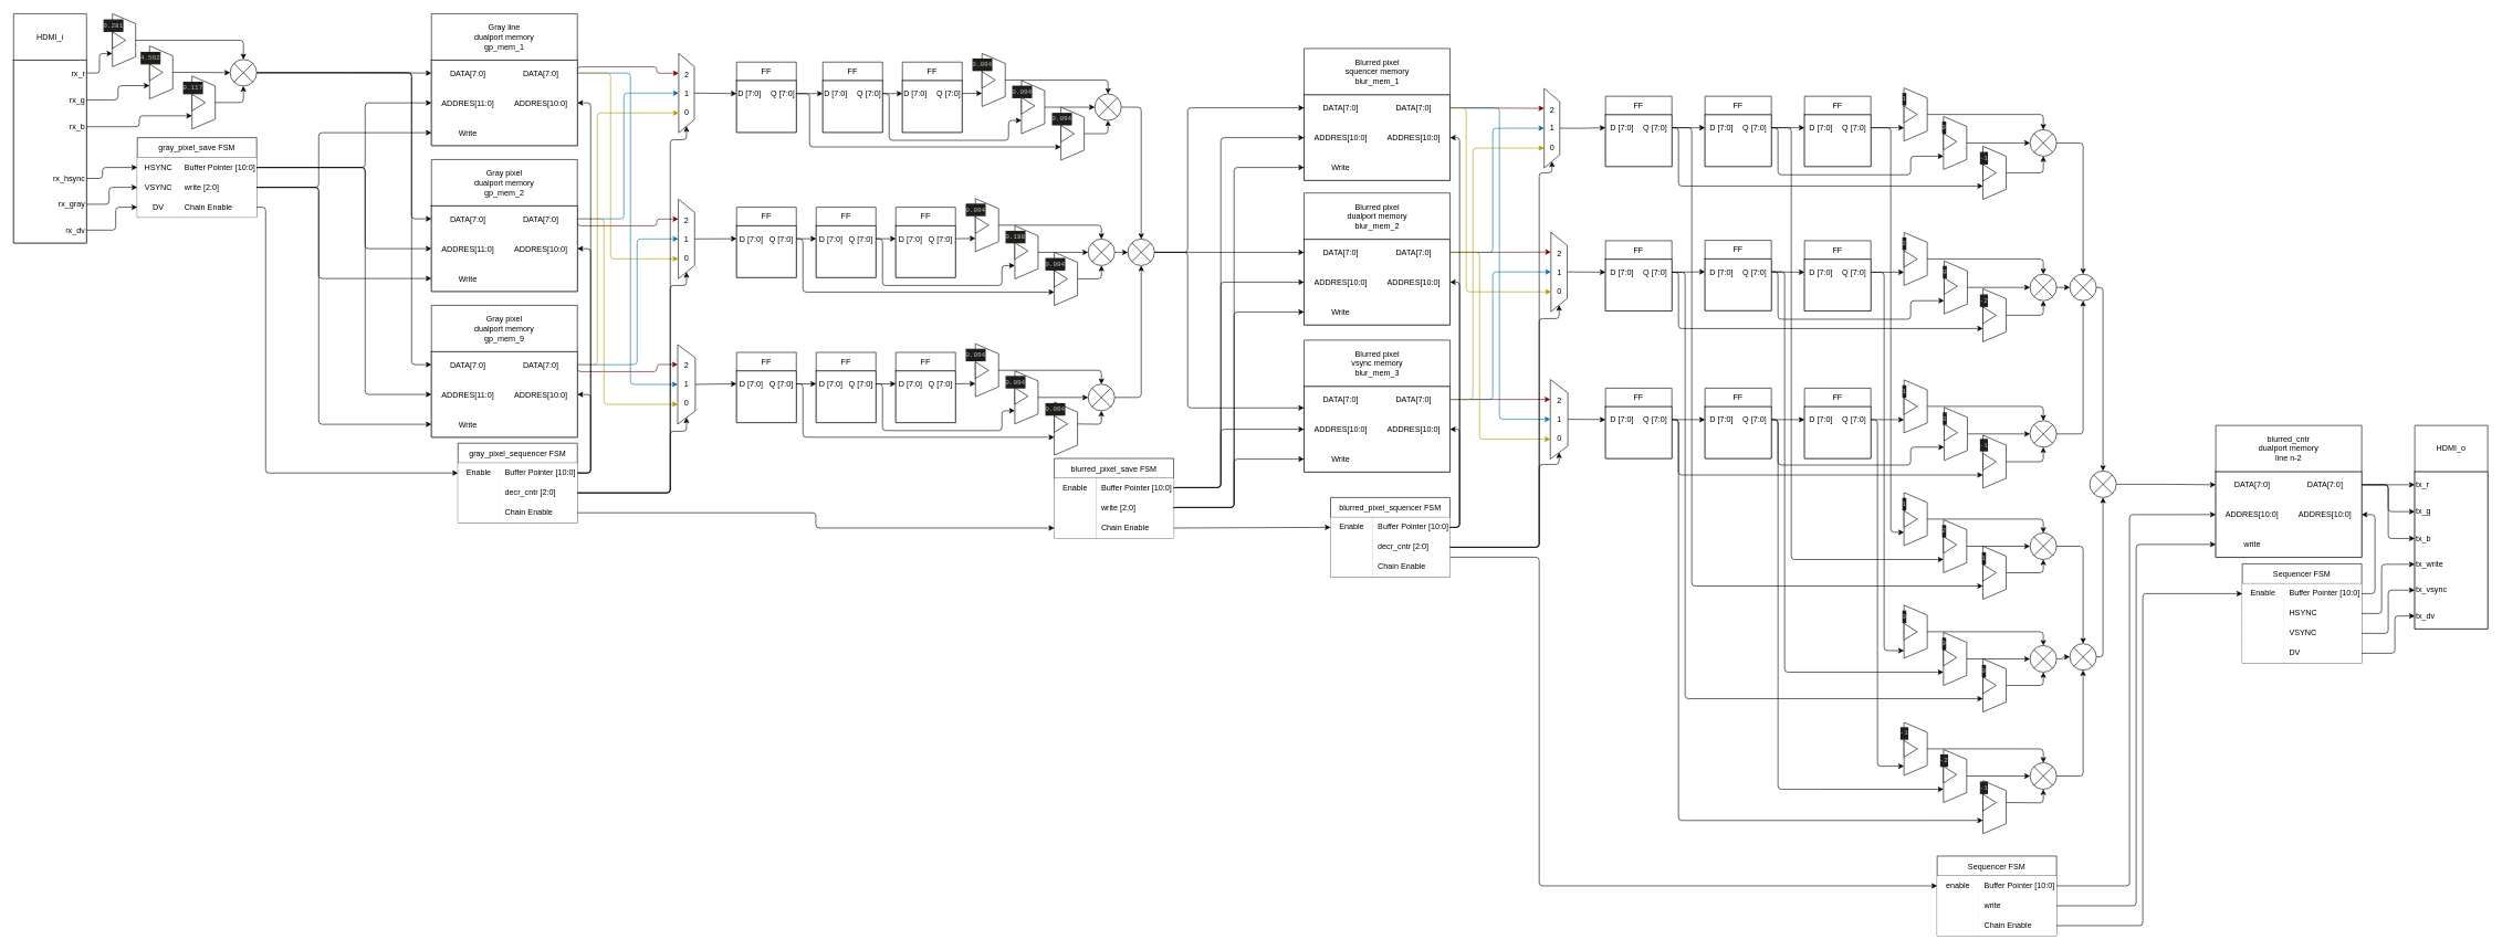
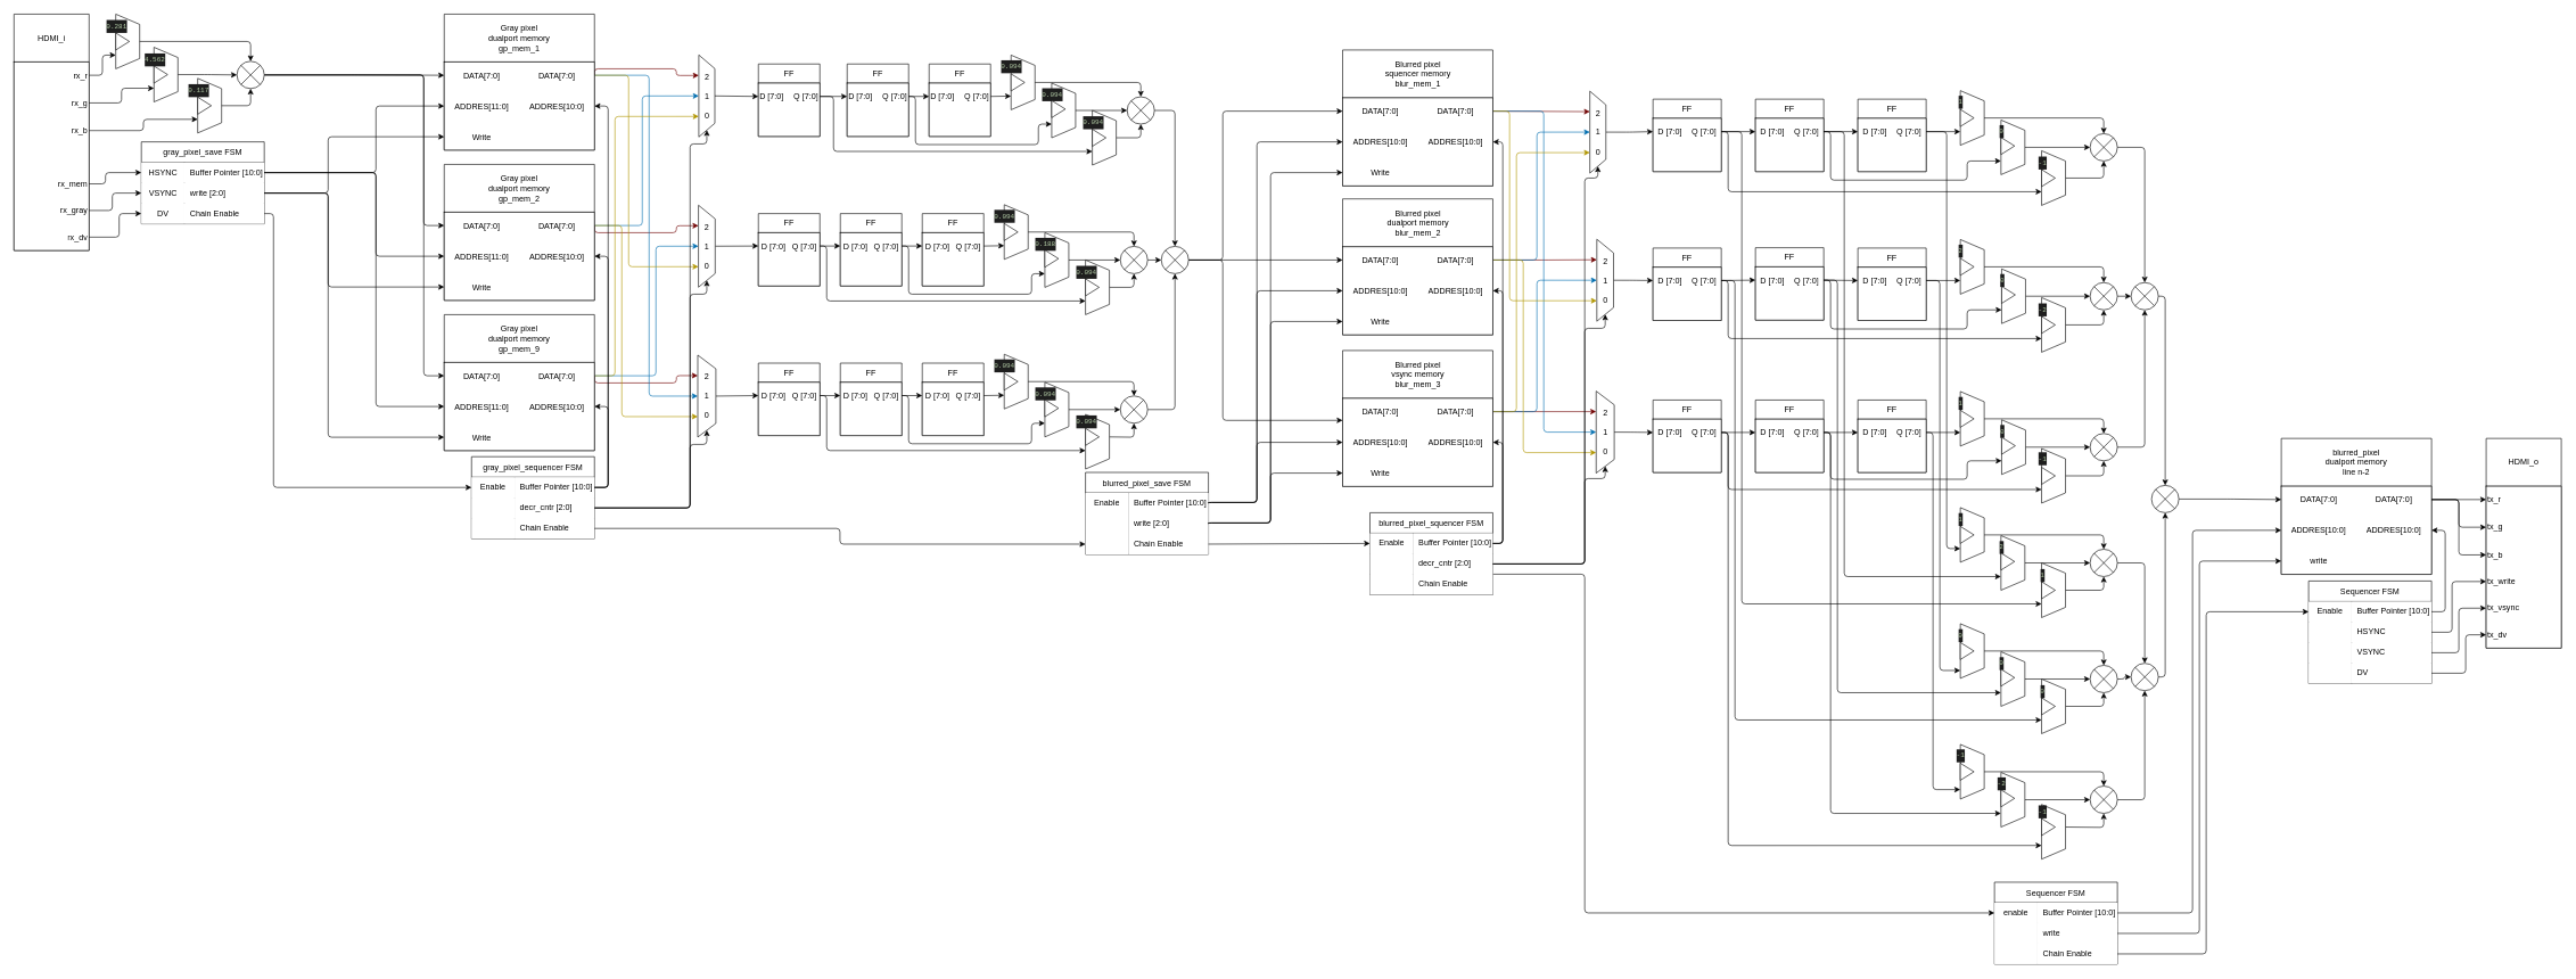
- <mxCell id="382" value="Gray line&lt;br&gt;dualport memory&lt;br&gt;gp_mem_1" style="swimlane;fontStyle=0;childLayout=stackLayout;horizontal=1;startSize=70;horizontalStack=0;resizeParent=1;resizeParentMax=0;resizeLast=0;collapsible=1;marginBottom=0;whiteSpace=wrap;html=1;" parent="1" vertex="1"><mxGeometry x="650" y="20" width="220" height="199" as="geometry"><mxRectangle x="2170" y="985" width="60" height="30" as="alternateBounds" /></mxGeometry></mxCell>
+ <mxCell id="382" value="Gray pixel&lt;br&gt;dualport memory&lt;br&gt;gp_mem_1" style="swimlane;fontStyle=0;childLayout=stackLayout;horizontal=1;startSize=70;horizontalStack=0;resizeParent=1;resizeParentMax=0;resizeLast=0;collapsible=1;marginBottom=0;whiteSpace=wrap;html=1;" parent="1" vertex="1"><mxGeometry x="650" y="20" width="220" height="199" as="geometry"><mxRectangle x="2170" y="985" width="60" height="30" as="alternateBounds" /></mxGeometry></mxCell>
- <mxCell id="18" value="&lt;span style=&quot;&quot;&gt;rx_hsync&lt;/span&gt;" style="shape=partialRectangle;html=1;whiteSpace=wrap;connectable=0;fillColor=none;top=0;left=0;bottom=0;right=0;overflow=hidden;fontSize=12;fontStyle=0;align=right;rounded=0;" parent="16" vertex="1"><mxGeometry x="55" width="55" height="39" as="geometry"><mxRectangle width="55" height="39" as="alternateBounds" /></mxGeometry></mxCell>
+ <mxCell id="18" value="&lt;span style=&quot;&quot;&gt;rx_mem&lt;/span&gt;" style="shape=partialRectangle;html=1;whiteSpace=wrap;connectable=0;fillColor=none;top=0;left=0;bottom=0;right=0;overflow=hidden;fontSize=12;fontStyle=0;align=right;rounded=0;" parent="16" vertex="1"><mxGeometry x="55" width="55" height="39" as="geometry"><mxRectangle width="55" height="39" as="alternateBounds" /></mxGeometry></mxCell>
- <mxCell id="463" value="blurred_cntr&lt;br&gt;dualport memory&lt;br&gt;line n-2" style="swimlane;fontStyle=0;childLayout=stackLayout;horizontal=1;startSize=70;horizontalStack=0;resizeParent=1;resizeParentMax=0;resizeLast=0;collapsible=1;marginBottom=0;whiteSpace=wrap;html=1;" parent="1" vertex="1"><mxGeometry x="3340" y="641.25" width="220" height="199" as="geometry"><mxRectangle x="2170" y="985" width="60" height="30" as="alternateBounds" /></mxGeometry></mxCell>
+ <mxCell id="463" value="blurred_pixel&lt;br&gt;dualport memory&lt;br&gt;line n-2" style="swimlane;fontStyle=0;childLayout=stackLayout;horizontal=1;startSize=70;horizontalStack=0;resizeParent=1;resizeParentMax=0;resizeLast=0;collapsible=1;marginBottom=0;whiteSpace=wrap;html=1;" parent="1" vertex="1"><mxGeometry x="3340" y="641.25" width="220" height="199" as="geometry"><mxRectangle x="2170" y="985" width="60" height="30" as="alternateBounds" /></mxGeometry></mxCell>
